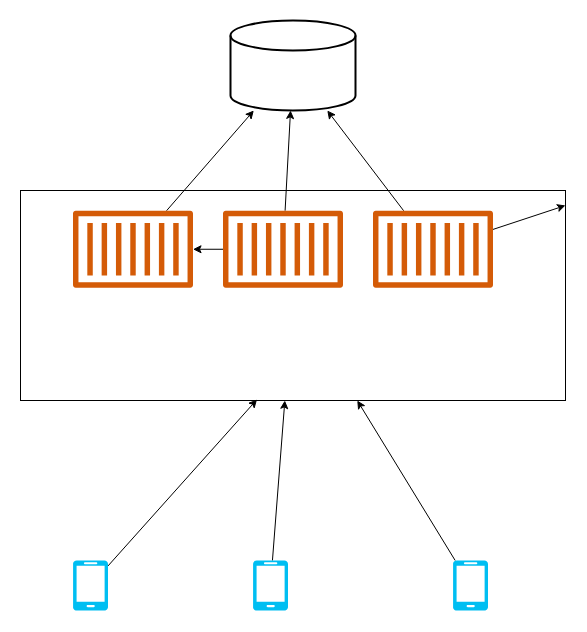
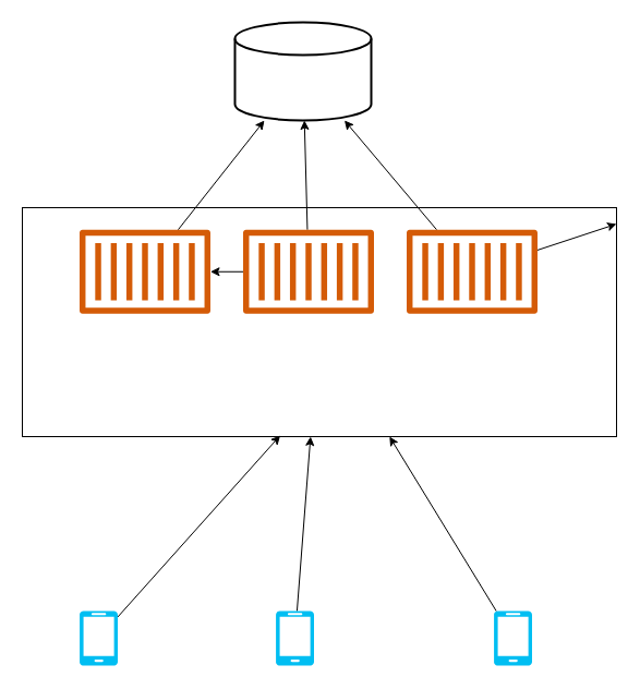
- <mxCell id="11" value="PostgreSQL" style="strokeWidth=2;html=1;shape=mxgraph.flowchart.database;whiteSpace=wrap;sketch=0;fontColor=#FFFFFF;fillColor=none;" parent="1" vertex="1"><mxGeometry x="230" y="20" width="125" height="90" as="geometry" /></mxCell>
+ <mxCell id="11" value="PostgreSQL" style="strokeWidth=2;html=1;shape=mxgraph.flowchart.database;whiteSpace=wrap;sketch=0;fontColor=#FFFFFF;fillColor=none;" parent="1" vertex="1"><mxGeometry x="215" y="20" width="125" height="90" as="geometry" /></mxCell>
